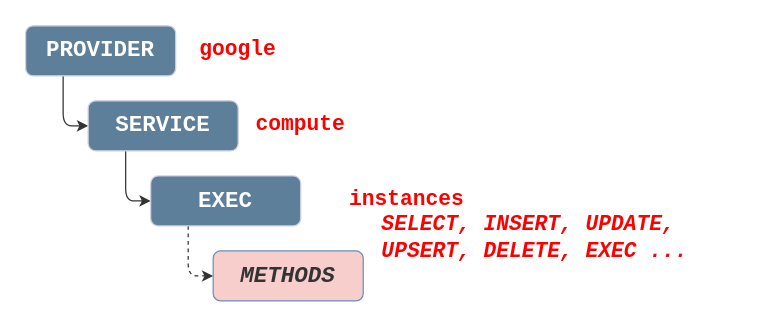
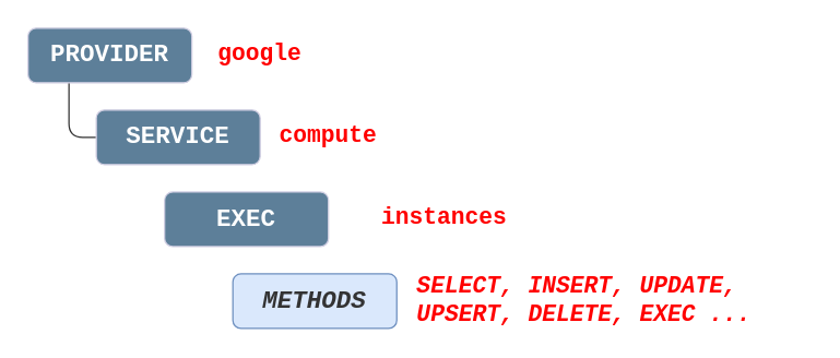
- <mxCell id="2" style="edgeStyle=orthogonalEdgeStyle;rounded=1;sketch=0;orthogonalLoop=1;jettySize=auto;html=1;exitX=0.25;exitY=1;exitDx=0;exitDy=0;entryX=0;entryY=0.5;entryDx=0;entryDy=0;fontColor=#1A1A1A;strokeColor=#333333;" parent="1" source="3" target="5" edge="1"><mxGeometry relative="1" as="geometry" /></mxCell>
+ <mxCell id="2" style="edgeStyle=orthogonalEdgeStyle;rounded=1;sketch=0;orthogonalLoop=1;jettySize=auto;html=1;exitX=0.25;exitY=1;exitDx=0;exitDy=0;entryX=0;entryY=0.5;entryDx=0;entryDy=0;fontColor=#1A1A1A;strokeColor=#333333;endArrow=none;" parent="1" source="3" target="5" edge="1"><mxGeometry relative="1" as="geometry" /></mxCell>
- <mxCell id="4" style="edgeStyle=orthogonalEdgeStyle;rounded=1;sketch=0;orthogonalLoop=1;jettySize=auto;html=1;exitX=0.25;exitY=1;exitDx=0;exitDy=0;entryX=0;entryY=0.5;entryDx=0;entryDy=0;fontColor=#1A1A1A;strokeColor=#333333;" parent="1" source="5" target="7" edge="1"><mxGeometry relative="1" as="geometry" /></mxCell>
- <mxCell id="12" value="&lt;font face=&quot;Courier New&quot; style=&quot;font-size: 17px&quot; color=&quot;#ff0000&quot;&gt;&lt;b&gt;&lt;i&gt;SELECT, INSERT, UPDATE, UPSERT, DELETE, EXEC ...&lt;/i&gt;&lt;/b&gt;&lt;/font&gt;" style="text;html=1;strokeColor=none;fillColor=none;align=left;verticalAlign=middle;whiteSpace=wrap;rounded=0;sketch=0;fontColor=#1A1A1A;" parent="1" vertex="1"><mxGeometry x="303" y="180" width="290" height="20" as="geometry" /></mxCell>
+ <mxCell id="12" value="&lt;font face=&quot;Courier New&quot; style=&quot;font-size: 17px&quot; color=&quot;#ff0000&quot;&gt;&lt;b&gt;&lt;i&gt;SELECT, INSERT, UPDATE, UPSERT, DELETE, EXEC ...&lt;/i&gt;&lt;/b&gt;&lt;/font&gt;" style="text;html=1;strokeColor=none;fillColor=none;align=left;verticalAlign=middle;whiteSpace=wrap;rounded=0;sketch=0;fontColor=#1A1A1A;" parent="1" vertex="1"><mxGeometry x="303" y="210" width="290" height="20" as="geometry" /></mxCell>
- <mxCell id="6" style="edgeStyle=orthogonalEdgeStyle;rounded=1;sketch=0;orthogonalLoop=1;jettySize=auto;html=1;exitX=0.25;exitY=1;exitDx=0;exitDy=0;entryX=0;entryY=0.5;entryDx=0;entryDy=0;fontColor=#1A1A1A;strokeColor=#333333;dashed=1;" parent="1" source="7" target="8" edge="1"><mxGeometry relative="1" as="geometry" /></mxCell>
- <mxCell id="8" value="&lt;font face=&quot;Courier New&quot; color=&quot;#333333&quot;&gt;&lt;span style=&quot;font-size: 18px&quot;&gt;&lt;b&gt;&lt;i&gt;METHODS&lt;/i&gt;&lt;/b&gt;&lt;/span&gt;&lt;/font&gt;" style="rounded=1;whiteSpace=wrap;html=1;fillColor=#f8cecc;strokeColor=#6c8ebf;" parent="1" vertex="1"><mxGeometry x="170" y="200" width="120" height="40" as="geometry" /></mxCell>
+ <mxCell id="8" value="&lt;font face=&quot;Courier New&quot; color=&quot;#333333&quot;&gt;&lt;span style=&quot;font-size: 18px&quot;&gt;&lt;b&gt;&lt;i&gt;METHODS&lt;/i&gt;&lt;/b&gt;&lt;/span&gt;&lt;/font&gt;" style="rounded=1;whiteSpace=wrap;html=1;fillColor=#dae8fc;strokeColor=#6c8ebf;" parent="1" vertex="1"><mxGeometry x="170" y="200" width="120" height="40" as="geometry" /></mxCell>
